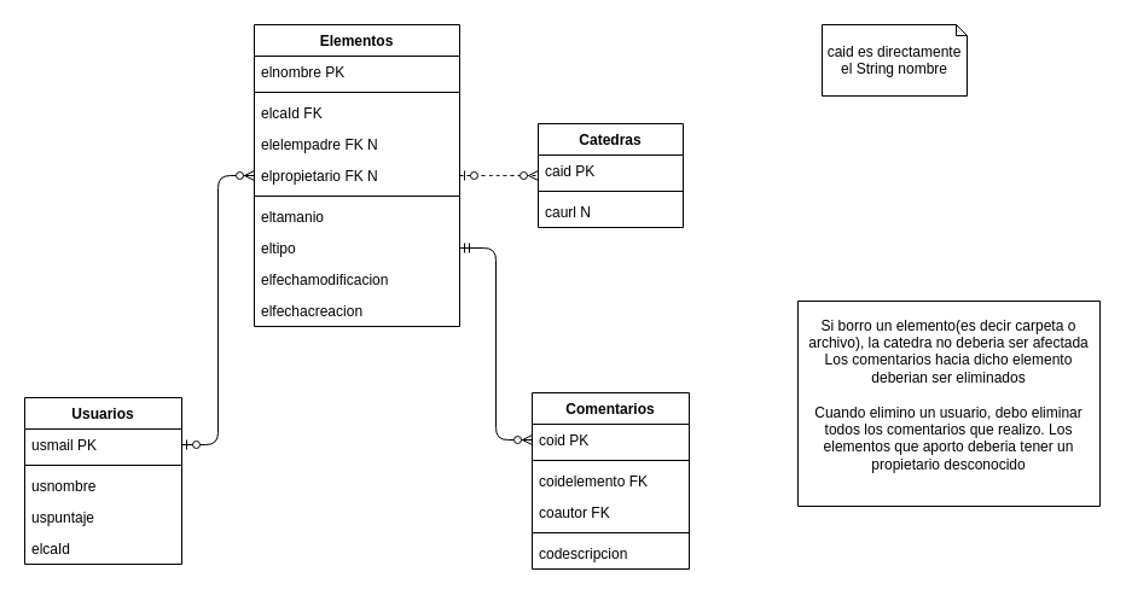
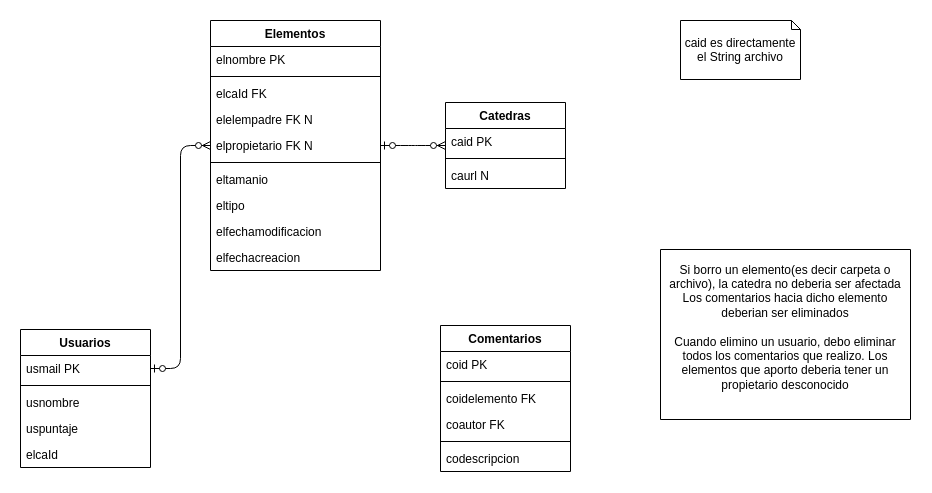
- <mxCell id="30" value="caid es directamente el String nombre" style="shape=note2;boundedLbl=1;whiteSpace=wrap;html=1;size=9;verticalAlign=top;align=center;" parent="1" vertex="1"><mxGeometry x="680" y="20" width="120" height="59" as="geometry" /></mxCell>
+ <mxCell id="30" value="caid es directamente el String archivo" style="shape=note2;boundedLbl=1;whiteSpace=wrap;html=1;size=9;verticalAlign=top;align=center;" parent="1" vertex="1"><mxGeometry x="680" y="20" width="120" height="59" as="geometry" /></mxCell>
- <mxCell id="34" value="" style="edgeStyle=entityRelationEdgeStyle;fontSize=12;html=1;endArrow=ERzeroToMany;startArrow=ERzeroToOne;dashed=1;" parent="1" source="2" target="26" edge="1"><mxGeometry width="100" height="100" relative="1" as="geometry"><mxPoint x="430" y="242" as="sourcePoint" /><mxPoint x="540" y="19" as="targetPoint" /></mxGeometry></mxCell>
+ <mxCell id="34" value="" style="edgeStyle=entityRelationEdgeStyle;fontSize=12;html=1;endArrow=ERzeroToMany;startArrow=ERzeroToOne;" parent="1" source="2" target="26" edge="1"><mxGeometry width="100" height="100" relative="1" as="geometry"><mxPoint x="430" y="242" as="sourcePoint" /><mxPoint x="540" y="19" as="targetPoint" /></mxGeometry></mxCell>
- <mxCell id="32" value="" style="edgeStyle=entityRelationEdgeStyle;fontSize=12;html=1;endArrow=ERzeroToMany;startArrow=ERmandOne;exitX=1;exitY=0.5;exitDx=0;exitDy=0;" parent="1" source="10" target="20" edge="1"><mxGeometry width="100" height="100" relative="1" as="geometry"><mxPoint x="150.91" y="353.628" as="sourcePoint" /><mxPoint x="510" y="289" as="targetPoint" /></mxGeometry></mxCell>
